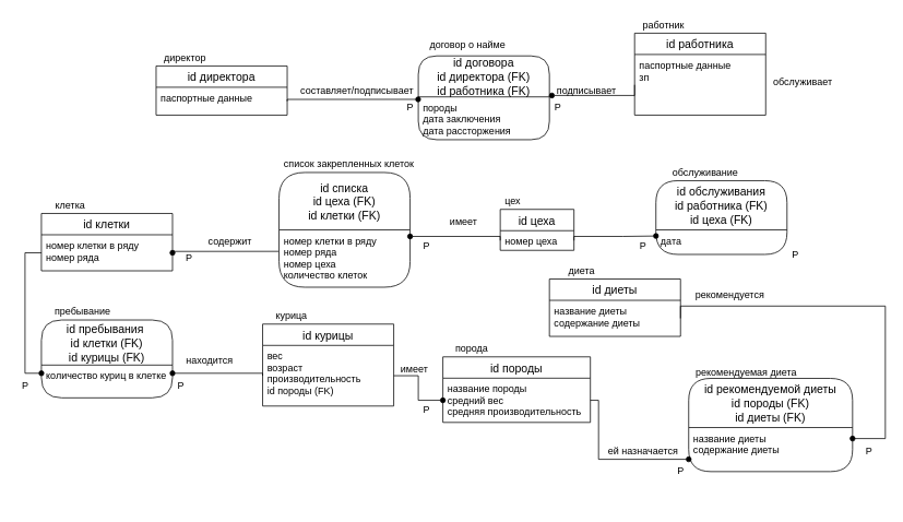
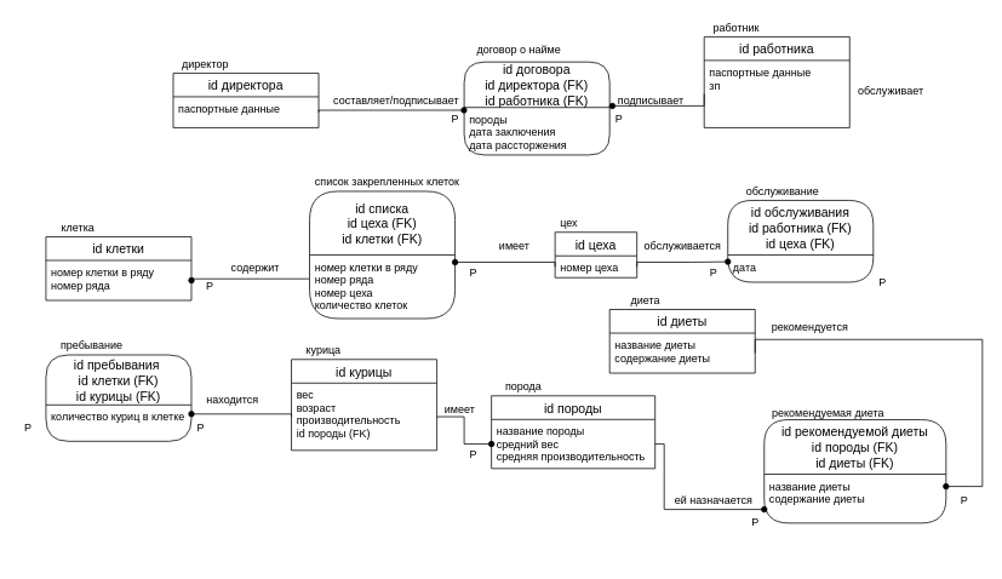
+ <mxCell id="55" value="обслуживается" style="text;html=1;align=center;verticalAlign=middle;resizable=0;points=[];autosize=1;" parent="1" vertex="1"><mxGeometry x="700" y="260" width="100" height="20" as="geometry" /></mxCell>
- <mxCell id="58" style="edgeStyle=orthogonalEdgeStyle;rounded=0;orthogonalLoop=1;jettySize=auto;html=1;exitX=0;exitY=0.5;exitDx=0;exitDy=0;entryX=0;entryY=0.25;entryDx=0;entryDy=0;endArrow=oval;endFill=1;" parent="1" source="12" target="36" edge="1"><mxGeometry relative="1" as="geometry" /></mxCell>
